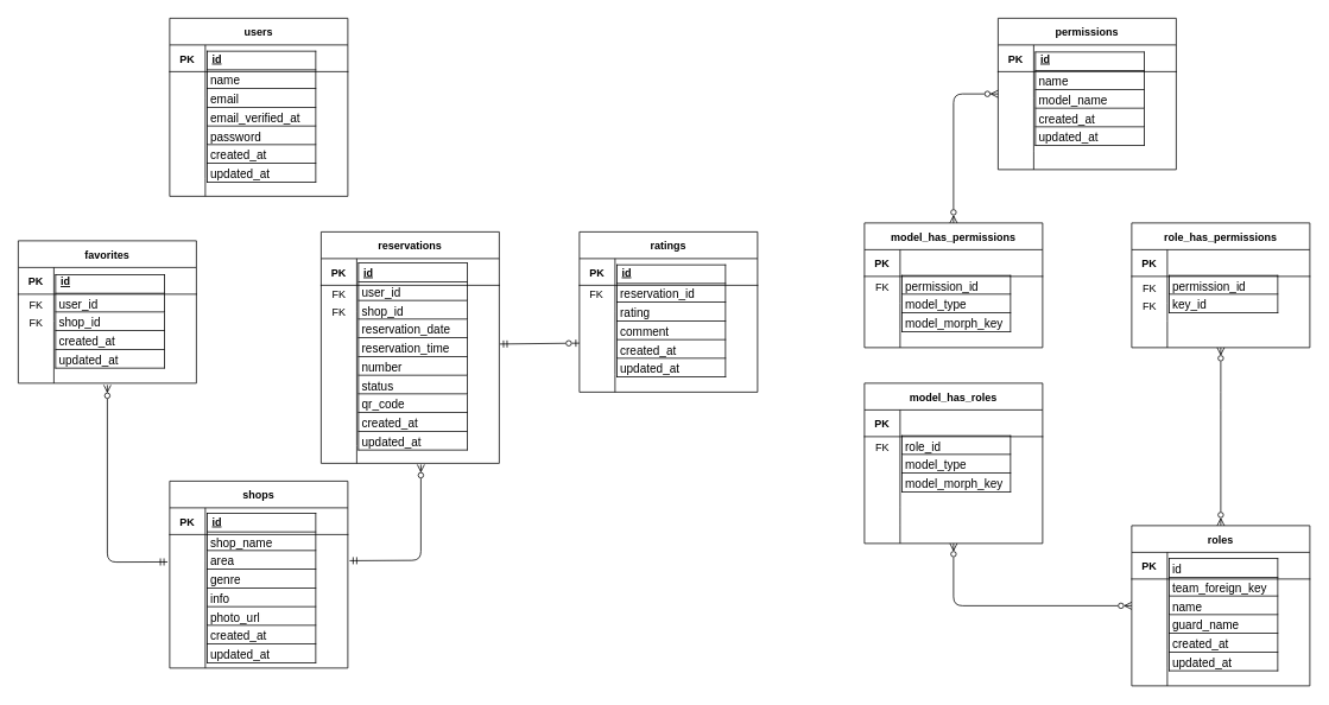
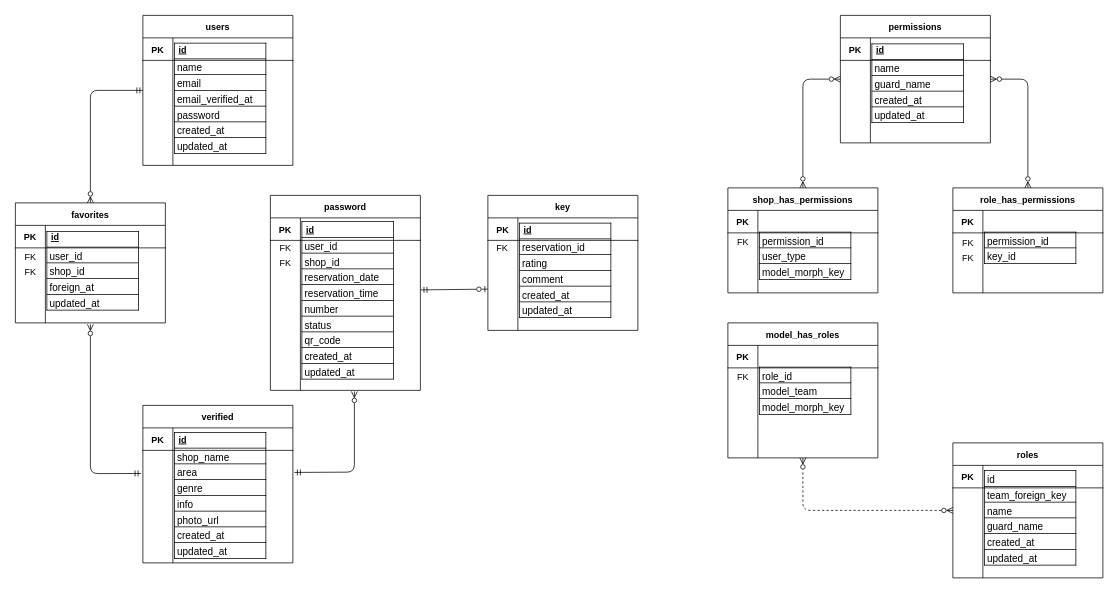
- <mxCell id="90" value="&lt;table style=&quot;table-layout: fixed; font-size: 10pt; font-family: Arial; width: 0px; border-collapse: collapse; border: none;&quot; data-sheets-root=&quot;1&quot; border=&quot;1&quot; dir=&quot;ltr&quot; cellpadding=&quot;0&quot; cellspacing=&quot;0&quot; xmlns=&quot;http://www.w3.org/1999/xhtml&quot;&gt;&lt;colgroup&gt;&lt;col width=&quot;122&quot;&gt;&lt;/colgroup&gt;&lt;tbody&gt;&lt;tr style=&quot;height: 21px;&quot;&gt;&lt;td style=&quot;border-width: 1px; border-style: solid; border-image: initial; overflow: hidden; padding: 0px 3px; vertical-align: bottom;&quot; data-sheets-value=&quot;{&amp;quot;1&amp;quot;:2,&amp;quot;2&amp;quot;:&amp;quot;id&amp;quot;}&quot;&gt;&lt;br&gt;&lt;/td&gt;&lt;/tr&gt;&lt;tr style=&quot;height: 21px;&quot;&gt;&lt;td style=&quot;border-width: 1px; border-style: solid; border-top-color: rgb(204, 204, 204); border-image: initial; overflow: hidden; padding: 0px 3px; vertical-align: bottom;&quot; data-sheets-value=&quot;{&amp;quot;1&amp;quot;:2,&amp;quot;2&amp;quot;:&amp;quot;name&amp;quot;}&quot;&gt;name&lt;/td&gt;&lt;/tr&gt;&lt;tr style=&quot;height: 21px;&quot;&gt;&lt;td style=&quot;border-width: 1px; border-style: solid; border-top-color: rgb(204, 204, 204); border-image: initial; overflow: hidden; padding: 0px 3px; vertical-align: bottom;&quot; data-sheets-value=&quot;{&amp;quot;1&amp;quot;:2,&amp;quot;2&amp;quot;:&amp;quot;guard_name&amp;quot;}&quot;&gt;model_name&lt;/td&gt;&lt;/tr&gt;&lt;tr style=&quot;height: 21px;&quot;&gt;&lt;td style=&quot;border-width: 1px; border-style: solid; border-top-color: rgb(204, 204, 204); border-image: initial; overflow: hidden; padding: 0px 3px; vertical-align: bottom;&quot; data-sheets-value=&quot;{&amp;quot;1&amp;quot;:2,&amp;quot;2&amp;quot;:&amp;quot;created_at&amp;quot;}&quot;&gt;created_at&lt;/td&gt;&lt;/tr&gt;&lt;tr style=&quot;height: 21px;&quot;&gt;&lt;td style=&quot;border-width: 1px; border-style: solid; border-top-color: rgb(204, 204, 204); border-image: initial; overflow: hidden; padding: 0px 3px; vertical-align: bottom;&quot; data-sheets-value=&quot;{&amp;quot;1&amp;quot;:2,&amp;quot;2&amp;quot;:&amp;quot;updated_at&amp;quot;}&quot;&gt;updated_at&lt;/td&gt;&lt;/tr&gt;&lt;/tbody&gt;&lt;/table&gt;" style="text;html=1;align=left;verticalAlign=middle;resizable=0;points=[];autosize=1;strokeColor=none;fillColor=none;fontStyle=0" vertex="1" parent="1"><mxGeometry x="1160" y="50" width="150" height="120" as="geometry" /></mxCell>
+ <mxCell id="90" value="&lt;table style=&quot;table-layout: fixed; font-size: 10pt; font-family: Arial; width: 0px; border-collapse: collapse; border: none;&quot; data-sheets-root=&quot;1&quot; border=&quot;1&quot; dir=&quot;ltr&quot; cellpadding=&quot;0&quot; cellspacing=&quot;0&quot; xmlns=&quot;http://www.w3.org/1999/xhtml&quot;&gt;&lt;colgroup&gt;&lt;col width=&quot;122&quot;&gt;&lt;/colgroup&gt;&lt;tbody&gt;&lt;tr style=&quot;height: 21px;&quot;&gt;&lt;td style=&quot;border-width: 1px; border-style: solid; border-image: initial; overflow: hidden; padding: 0px 3px; vertical-align: bottom;&quot; data-sheets-value=&quot;{&amp;quot;1&amp;quot;:2,&amp;quot;2&amp;quot;:&amp;quot;id&amp;quot;}&quot;&gt;&lt;br&gt;&lt;/td&gt;&lt;/tr&gt;&lt;tr style=&quot;height: 21px;&quot;&gt;&lt;td style=&quot;border-width: 1px; border-style: solid; border-top-color: rgb(204, 204, 204); border-image: initial; overflow: hidden; padding: 0px 3px; vertical-align: bottom;&quot; data-sheets-value=&quot;{&amp;quot;1&amp;quot;:2,&amp;quot;2&amp;quot;:&amp;quot;name&amp;quot;}&quot;&gt;name&lt;/td&gt;&lt;/tr&gt;&lt;tr style=&quot;height: 21px;&quot;&gt;&lt;td style=&quot;border-width: 1px; border-style: solid; border-top-color: rgb(204, 204, 204); border-image: initial; overflow: hidden; padding: 0px 3px; vertical-align: bottom;&quot; data-sheets-value=&quot;{&amp;quot;1&amp;quot;:2,&amp;quot;2&amp;quot;:&amp;quot;guard_name&amp;quot;}&quot;&gt;guard_name&lt;/td&gt;&lt;/tr&gt;&lt;tr style=&quot;height: 21px;&quot;&gt;&lt;td style=&quot;border-width: 1px; border-style: solid; border-top-color: rgb(204, 204, 204); border-image: initial; overflow: hidden; padding: 0px 3px; vertical-align: bottom;&quot; data-sheets-value=&quot;{&amp;quot;1&amp;quot;:2,&amp;quot;2&amp;quot;:&amp;quot;created_at&amp;quot;}&quot;&gt;created_at&lt;/td&gt;&lt;/tr&gt;&lt;tr style=&quot;height: 21px;&quot;&gt;&lt;td style=&quot;border-width: 1px; border-style: solid; border-top-color: rgb(204, 204, 204); border-image: initial; overflow: hidden; padding: 0px 3px; vertical-align: bottom;&quot; data-sheets-value=&quot;{&amp;quot;1&amp;quot;:2,&amp;quot;2&amp;quot;:&amp;quot;updated_at&amp;quot;}&quot;&gt;updated_at&lt;/td&gt;&lt;/tr&gt;&lt;/tbody&gt;&lt;/table&gt;" style="text;html=1;align=left;verticalAlign=middle;resizable=0;points=[];autosize=1;strokeColor=none;fillColor=none;fontStyle=0" vertex="1" parent="1"><mxGeometry x="1160" y="50" width="150" height="120" as="geometry" /></mxCell>
+ <mxCell id="76" value="" style="edgeStyle=none;html=1;startArrow=ERzeroToMany;startFill=0;endArrow=ERzeroToMany;endFill=0;" edge="1" parent="1" source="77" target="107"><mxGeometry relative="1" as="geometry"><Array as="points"><mxPoint x="1370" y="105" /></Array></mxGeometry></mxCell>
+ <mxCell id="2" value="" style="edgeStyle=none;html=1;startArrow=ERmandOne;startFill=0;endArrow=ERzeroToMany;endFill=0;" edge="1" parent="1" source="3" target="18"><mxGeometry relative="1" as="geometry"><Array as="points"><mxPoint x="120" y="120" /></Array></mxGeometry></mxCell>
- <mxCell id="91" value="model_has_permissions" style="shape=table;startSize=30;container=1;collapsible=1;childLayout=tableLayout;fixedRows=1;rowLines=0;fontStyle=1;align=center;resizeLast=1;labelBackgroundColor=default;" vertex="1" parent="1"><mxGeometry x="970" y="250" width="200" height="140" as="geometry"><mxRectangle x="70" y="90" width="70" height="30" as="alternateBounds" /></mxGeometry></mxCell>
+ <mxCell id="91" value="shop_has_permissions" style="shape=table;startSize=30;container=1;collapsible=1;childLayout=tableLayout;fixedRows=1;rowLines=0;fontStyle=1;align=center;resizeLast=1;labelBackgroundColor=default;" vertex="1" parent="1"><mxGeometry x="970" y="250" width="200" height="140" as="geometry"><mxRectangle x="70" y="90" width="70" height="30" as="alternateBounds" /></mxGeometry></mxCell>
- <mxCell id="30" value="reservations" style="shape=table;startSize=30;container=1;collapsible=1;childLayout=tableLayout;fixedRows=1;rowLines=0;fontStyle=1;align=center;resizeLast=1;labelBackgroundColor=default;" vertex="1" parent="1"><mxGeometry x="360" y="260" width="200" height="260" as="geometry"><mxRectangle x="70" y="90" width="70" height="30" as="alternateBounds" /></mxGeometry></mxCell>
+ <mxCell id="30" value="password" style="shape=table;startSize=30;container=1;collapsible=1;childLayout=tableLayout;fixedRows=1;rowLines=0;fontStyle=1;align=center;resizeLast=1;labelBackgroundColor=default;" vertex="1" parent="1"><mxGeometry x="360" y="260" width="200" height="260" as="geometry"><mxRectangle x="70" y="90" width="70" height="30" as="alternateBounds" /></mxGeometry></mxCell>
- <mxCell id="56" value="ratings" style="shape=table;startSize=30;container=1;collapsible=1;childLayout=tableLayout;fixedRows=1;rowLines=0;fontStyle=1;align=center;resizeLast=1;labelBackgroundColor=default;" vertex="1" parent="1"><mxGeometry x="650" y="260" width="200" height="180" as="geometry"><mxRectangle x="70" y="90" width="70" height="30" as="alternateBounds" /></mxGeometry></mxCell>
+ <mxCell id="56" value="key" style="shape=table;startSize=30;container=1;collapsible=1;childLayout=tableLayout;fixedRows=1;rowLines=0;fontStyle=1;align=center;resizeLast=1;labelBackgroundColor=default;" vertex="1" parent="1"><mxGeometry x="650" y="260" width="200" height="180" as="geometry"><mxRectangle x="70" y="90" width="70" height="30" as="alternateBounds" /></mxGeometry></mxCell>
- <mxCell id="104" value="&lt;table style=&quot;table-layout: fixed; font-size: 10pt; font-family: Arial; width: 0px; border-collapse: collapse; border: none;&quot; data-sheets-root=&quot;1&quot; border=&quot;1&quot; dir=&quot;ltr&quot; cellpadding=&quot;0&quot; cellspacing=&quot;0&quot; xmlns=&quot;http://www.w3.org/1999/xhtml&quot;&gt;&lt;colgroup&gt;&lt;col width=&quot;122&quot;&gt;&lt;/colgroup&gt;&lt;tbody&gt;&lt;tr style=&quot;height: 21px;&quot;&gt;&lt;td style=&quot;border-width: 1px; border-style: solid; border-image: initial; overflow: hidden; padding: 0px 3px; vertical-align: bottom;&quot; data-sheets-value=&quot;{&amp;quot;1&amp;quot;:2,&amp;quot;2&amp;quot;:&amp;quot;permission_id&amp;quot;}&quot;&gt;permission_id&lt;/td&gt;&lt;/tr&gt;&lt;tr style=&quot;height: 21px;&quot;&gt;&lt;td style=&quot;border-width: 1px; border-style: solid; border-top-color: rgb(204, 204, 204); border-image: initial; overflow: hidden; padding: 0px 3px; vertical-align: bottom;&quot; data-sheets-value=&quot;{&amp;quot;1&amp;quot;:2,&amp;quot;2&amp;quot;:&amp;quot;model_type&amp;quot;}&quot;&gt;model_type&lt;/td&gt;&lt;/tr&gt;&lt;tr style=&quot;height: 21px;&quot;&gt;&lt;td style=&quot;border-width: 1px; border-style: solid; border-top-color: rgb(204, 204, 204); border-image: initial; overflow: hidden; padding: 0px 3px; vertical-align: bottom;&quot; data-sheets-value=&quot;{&amp;quot;1&amp;quot;:2,&amp;quot;2&amp;quot;:&amp;quot;model_morph_key&amp;quot;}&quot;&gt;model_morph_key&lt;/td&gt;&lt;/tr&gt;&lt;/tbody&gt;&lt;/table&gt;" style="text;html=1;align=left;verticalAlign=middle;resizable=0;points=[];autosize=1;strokeColor=none;fillColor=none;" vertex="1" parent="1"><mxGeometry x="1010" y="300" width="150" height="80" as="geometry" /></mxCell>
+ <mxCell id="104" value="&lt;table style=&quot;table-layout: fixed; font-size: 10pt; font-family: Arial; width: 0px; border-collapse: collapse; border: none;&quot; data-sheets-root=&quot;1&quot; border=&quot;1&quot; dir=&quot;ltr&quot; cellpadding=&quot;0&quot; cellspacing=&quot;0&quot; xmlns=&quot;http://www.w3.org/1999/xhtml&quot;&gt;&lt;colgroup&gt;&lt;col width=&quot;122&quot;&gt;&lt;/colgroup&gt;&lt;tbody&gt;&lt;tr style=&quot;height: 21px;&quot;&gt;&lt;td style=&quot;border-width: 1px; border-style: solid; border-image: initial; overflow: hidden; padding: 0px 3px; vertical-align: bottom;&quot; data-sheets-value=&quot;{&amp;quot;1&amp;quot;:2,&amp;quot;2&amp;quot;:&amp;quot;permission_id&amp;quot;}&quot;&gt;permission_id&lt;/td&gt;&lt;/tr&gt;&lt;tr style=&quot;height: 21px;&quot;&gt;&lt;td style=&quot;border-width: 1px; border-style: solid; border-top-color: rgb(204, 204, 204); border-image: initial; overflow: hidden; padding: 0px 3px; vertical-align: bottom;&quot; data-sheets-value=&quot;{&amp;quot;1&amp;quot;:2,&amp;quot;2&amp;quot;:&amp;quot;model_type&amp;quot;}&quot;&gt;user_type&lt;/td&gt;&lt;/tr&gt;&lt;tr style=&quot;height: 21px;&quot;&gt;&lt;td style=&quot;border-width: 1px; border-style: solid; border-top-color: rgb(204, 204, 204); border-image: initial; overflow: hidden; padding: 0px 3px; vertical-align: bottom;&quot; data-sheets-value=&quot;{&amp;quot;1&amp;quot;:2,&amp;quot;2&amp;quot;:&amp;quot;model_morph_key&amp;quot;}&quot;&gt;model_morph_key&lt;/td&gt;&lt;/tr&gt;&lt;/tbody&gt;&lt;/table&gt;" style="text;html=1;align=left;verticalAlign=middle;resizable=0;points=[];autosize=1;strokeColor=none;fillColor=none;" vertex="1" parent="1"><mxGeometry x="1010" y="300" width="150" height="80" as="geometry" /></mxCell>
- <mxCell id="28" value="&lt;table style=&quot;table-layout: fixed; font-size: 10pt; font-family: Arial; width: 0px; border-collapse: collapse; border: none;&quot; data-sheets-root=&quot;1&quot; border=&quot;1&quot; dir=&quot;ltr&quot; cellpadding=&quot;0&quot; cellspacing=&quot;0&quot; xmlns=&quot;http://www.w3.org/1999/xhtml&quot;&gt;&lt;colgroup&gt;&lt;col width=&quot;122&quot;&gt;&lt;/colgroup&gt;&lt;tbody&gt;&lt;tr style=&quot;height: 21px;&quot;&gt;&lt;td style=&quot;border-width: 1px; border-style: solid; border-image: initial; overflow: hidden; padding: 0px 3px; vertical-align: bottom;&quot; data-sheets-value=&quot;{&amp;quot;1&amp;quot;:2,&amp;quot;2&amp;quot;:&amp;quot;id&amp;quot;}&quot;&gt;&lt;/td&gt;&lt;/tr&gt;&lt;tr style=&quot;height: 21px;&quot;&gt;&lt;td style=&quot;border-width: 1px; border-style: solid; border-top-color: rgb(204, 204, 204); border-image: initial; overflow: hidden; padding: 0px 3px; vertical-align: bottom;&quot; data-sheets-value=&quot;{&amp;quot;1&amp;quot;:2,&amp;quot;2&amp;quot;:&amp;quot;user_id&amp;quot;}&quot;&gt;user_id&lt;/td&gt;&lt;/tr&gt;&lt;tr style=&quot;height: 21px;&quot;&gt;&lt;td style=&quot;border-width: 1px; border-style: solid; border-top-color: rgb(204, 204, 204); border-image: initial; overflow: hidden; padding: 0px 3px; vertical-align: bottom;&quot; data-sheets-value=&quot;{&amp;quot;1&amp;quot;:2,&amp;quot;2&amp;quot;:&amp;quot;shop_id&amp;quot;}&quot;&gt;shop_id&lt;/td&gt;&lt;/tr&gt;&lt;tr style=&quot;height: 21px;&quot;&gt;&lt;td style=&quot;border-width: 1px; border-style: solid; border-top-color: rgb(204, 204, 204); border-image: initial; overflow: hidden; padding: 0px 3px; vertical-align: bottom;&quot; data-sheets-value=&quot;{&amp;quot;1&amp;quot;:2,&amp;quot;2&amp;quot;:&amp;quot;created_at&amp;quot;}&quot;&gt;created_at&lt;/td&gt;&lt;/tr&gt;&lt;tr style=&quot;height: 21px;&quot;&gt;&lt;td style=&quot;border-width: 1px; border-style: solid; border-top-color: rgb(204, 204, 204); border-image: initial; overflow: hidden; padding: 0px 3px; vertical-align: bottom;&quot; data-sheets-value=&quot;{&amp;quot;1&amp;quot;:2,&amp;quot;2&amp;quot;:&amp;quot;updated_at&amp;quot;}&quot;&gt;updated_at&lt;/td&gt;&lt;/tr&gt;&lt;/tbody&gt;&lt;/table&gt;" style="text;html=1;align=left;verticalAlign=middle;resizable=0;points=[];autosize=1;strokeColor=none;fillColor=none;" vertex="1" parent="1"><mxGeometry x="60" y="300" width="150" height="120" as="geometry" /></mxCell>
+ <mxCell id="28" value="&lt;table style=&quot;table-layout: fixed; font-size: 10pt; font-family: Arial; width: 0px; border-collapse: collapse; border: none;&quot; data-sheets-root=&quot;1&quot; border=&quot;1&quot; dir=&quot;ltr&quot; cellpadding=&quot;0&quot; cellspacing=&quot;0&quot; xmlns=&quot;http://www.w3.org/1999/xhtml&quot;&gt;&lt;colgroup&gt;&lt;col width=&quot;122&quot;&gt;&lt;/colgroup&gt;&lt;tbody&gt;&lt;tr style=&quot;height: 21px;&quot;&gt;&lt;td style=&quot;border-width: 1px; border-style: solid; border-image: initial; overflow: hidden; padding: 0px 3px; vertical-align: bottom;&quot; data-sheets-value=&quot;{&amp;quot;1&amp;quot;:2,&amp;quot;2&amp;quot;:&amp;quot;id&amp;quot;}&quot;&gt;&lt;/td&gt;&lt;/tr&gt;&lt;tr style=&quot;height: 21px;&quot;&gt;&lt;td style=&quot;border-width: 1px; border-style: solid; border-top-color: rgb(204, 204, 204); border-image: initial; overflow: hidden; padding: 0px 3px; vertical-align: bottom;&quot; data-sheets-value=&quot;{&amp;quot;1&amp;quot;:2,&amp;quot;2&amp;quot;:&amp;quot;user_id&amp;quot;}&quot;&gt;user_id&lt;/td&gt;&lt;/tr&gt;&lt;tr style=&quot;height: 21px;&quot;&gt;&lt;td style=&quot;border-width: 1px; border-style: solid; border-top-color: rgb(204, 204, 204); border-image: initial; overflow: hidden; padding: 0px 3px; vertical-align: bottom;&quot; data-sheets-value=&quot;{&amp;quot;1&amp;quot;:2,&amp;quot;2&amp;quot;:&amp;quot;shop_id&amp;quot;}&quot;&gt;shop_id&lt;/td&gt;&lt;/tr&gt;&lt;tr style=&quot;height: 21px;&quot;&gt;&lt;td style=&quot;border-width: 1px; border-style: solid; border-top-color: rgb(204, 204, 204); border-image: initial; overflow: hidden; padding: 0px 3px; vertical-align: bottom;&quot; data-sheets-value=&quot;{&amp;quot;1&amp;quot;:2,&amp;quot;2&amp;quot;:&amp;quot;created_at&amp;quot;}&quot;&gt;foreign_at&lt;/td&gt;&lt;/tr&gt;&lt;tr style=&quot;height: 21px;&quot;&gt;&lt;td style=&quot;border-width: 1px; border-style: solid; border-top-color: rgb(204, 204, 204); border-image: initial; overflow: hidden; padding: 0px 3px; vertical-align: bottom;&quot; data-sheets-value=&quot;{&amp;quot;1&amp;quot;:2,&amp;quot;2&amp;quot;:&amp;quot;updated_at&amp;quot;}&quot;&gt;updated_at&lt;/td&gt;&lt;/tr&gt;&lt;/tbody&gt;&lt;/table&gt;" style="text;html=1;align=left;verticalAlign=middle;resizable=0;points=[];autosize=1;strokeColor=none;fillColor=none;" vertex="1" parent="1"><mxGeometry x="60" y="300" width="150" height="120" as="geometry" /></mxCell>
- <mxCell id="106" value="" style="edgeStyle=none;html=1;startArrow=ERzeroToMany;startFill=0;endArrow=ERzeroToMany;endFill=0;" edge="1" parent="1" source="107" target="124"><mxGeometry relative="1" as="geometry"><Array as="points"><mxPoint x="1370" y="450" /></Array></mxGeometry></mxCell>
- <mxCell id="151" value="&lt;table style=&quot;table-layout: fixed; font-size: 10pt; font-family: Arial; width: 0px; border-collapse: collapse; border: none;&quot; data-sheets-root=&quot;1&quot; border=&quot;1&quot; dir=&quot;ltr&quot; cellpadding=&quot;0&quot; cellspacing=&quot;0&quot; xmlns=&quot;http://www.w3.org/1999/xhtml&quot;&gt;&lt;colgroup&gt;&lt;col width=&quot;122&quot;&gt;&lt;/colgroup&gt;&lt;tbody&gt;&lt;tr style=&quot;height: 21px;&quot;&gt;&lt;td style=&quot;border-width: 1px; border-style: solid; border-image: initial; overflow: hidden; padding: 0px 3px; vertical-align: bottom;&quot; data-sheets-value=&quot;{&amp;quot;1&amp;quot;:2,&amp;quot;2&amp;quot;:&amp;quot;role_id&amp;quot;}&quot;&gt;role_id&lt;/td&gt;&lt;/tr&gt;&lt;tr style=&quot;height: 21px;&quot;&gt;&lt;td style=&quot;border-width: 1px; border-style: solid; border-top-color: rgb(204, 204, 204); border-image: initial; overflow: hidden; padding: 0px 3px; vertical-align: bottom;&quot; data-sheets-value=&quot;{&amp;quot;1&amp;quot;:2,&amp;quot;2&amp;quot;:&amp;quot;model_type&amp;quot;}&quot;&gt;model_type&lt;/td&gt;&lt;/tr&gt;&lt;tr style=&quot;height: 21px;&quot;&gt;&lt;td style=&quot;border-width: 1px; border-style: solid; border-top-color: rgb(204, 204, 204); border-image: initial; overflow: hidden; padding: 0px 3px; vertical-align: bottom;&quot; data-sheets-value=&quot;{&amp;quot;1&amp;quot;:2,&amp;quot;2&amp;quot;:&amp;quot;model_morph_key&amp;quot;}&quot;&gt;model_morph_key&lt;/td&gt;&lt;/tr&gt;&lt;/tbody&gt;&lt;/table&gt;" style="text;html=1;align=left;verticalAlign=middle;resizable=0;points=[];autosize=1;strokeColor=none;fillColor=none;" vertex="1" parent="1"><mxGeometry x="1010" y="480" width="150" height="80" as="geometry" /></mxCell>
+ <mxCell id="151" value="&lt;table style=&quot;table-layout: fixed; font-size: 10pt; font-family: Arial; width: 0px; border-collapse: collapse; border: none;&quot; data-sheets-root=&quot;1&quot; border=&quot;1&quot; dir=&quot;ltr&quot; cellpadding=&quot;0&quot; cellspacing=&quot;0&quot; xmlns=&quot;http://www.w3.org/1999/xhtml&quot;&gt;&lt;colgroup&gt;&lt;col width=&quot;122&quot;&gt;&lt;/colgroup&gt;&lt;tbody&gt;&lt;tr style=&quot;height: 21px;&quot;&gt;&lt;td style=&quot;border-width: 1px; border-style: solid; border-image: initial; overflow: hidden; padding: 0px 3px; vertical-align: bottom;&quot; data-sheets-value=&quot;{&amp;quot;1&amp;quot;:2,&amp;quot;2&amp;quot;:&amp;quot;role_id&amp;quot;}&quot;&gt;role_id&lt;/td&gt;&lt;/tr&gt;&lt;tr style=&quot;height: 21px;&quot;&gt;&lt;td style=&quot;border-width: 1px; border-style: solid; border-top-color: rgb(204, 204, 204); border-image: initial; overflow: hidden; padding: 0px 3px; vertical-align: bottom;&quot; data-sheets-value=&quot;{&amp;quot;1&amp;quot;:2,&amp;quot;2&amp;quot;:&amp;quot;model_type&amp;quot;}&quot;&gt;model_team&lt;/td&gt;&lt;/tr&gt;&lt;tr style=&quot;height: 21px;&quot;&gt;&lt;td style=&quot;border-width: 1px; border-style: solid; border-top-color: rgb(204, 204, 204); border-image: initial; overflow: hidden; padding: 0px 3px; vertical-align: bottom;&quot; data-sheets-value=&quot;{&amp;quot;1&amp;quot;:2,&amp;quot;2&amp;quot;:&amp;quot;model_morph_key&amp;quot;}&quot;&gt;model_morph_key&lt;/td&gt;&lt;/tr&gt;&lt;/tbody&gt;&lt;/table&gt;" style="text;html=1;align=left;verticalAlign=middle;resizable=0;points=[];autosize=1;strokeColor=none;fillColor=none;" vertex="1" parent="1"><mxGeometry x="1010" y="480" width="150" height="80" as="geometry" /></mxCell>
- <mxCell id="44" value="shops" style="shape=table;startSize=30;container=1;collapsible=1;childLayout=tableLayout;fixedRows=1;rowLines=0;fontStyle=1;align=center;resizeLast=1;labelBackgroundColor=default;" vertex="1" parent="1"><mxGeometry x="190" y="540" width="200" height="210" as="geometry"><mxRectangle x="70" y="90" width="70" height="30" as="alternateBounds" /></mxGeometry></mxCell>
+ <mxCell id="44" value="verified" style="shape=table;startSize=30;container=1;collapsible=1;childLayout=tableLayout;fixedRows=1;rowLines=0;fontStyle=1;align=center;resizeLast=1;labelBackgroundColor=default;" vertex="1" parent="1"><mxGeometry x="190" y="540" width="200" height="210" as="geometry"><mxRectangle x="70" y="90" width="70" height="30" as="alternateBounds" /></mxGeometry></mxCell>
- <mxCell id="123" value="" style="edgeStyle=none;html=1;startArrow=ERzeroToMany;startFill=0;endArrow=ERzeroToMany;endFill=0;" edge="1" parent="1" source="124" target="138"><mxGeometry relative="1" as="geometry"><Array as="points"><mxPoint x="1070" y="680" /></Array></mxGeometry></mxCell>
+ <mxCell id="123" value="" style="edgeStyle=none;html=1;startArrow=ERzeroToMany;startFill=0;endArrow=ERzeroToMany;endFill=0;dashed=1;" edge="1" parent="1" source="124" target="138"><mxGeometry relative="1" as="geometry"><Array as="points"><mxPoint x="1070" y="680" /></Array></mxGeometry></mxCell>
